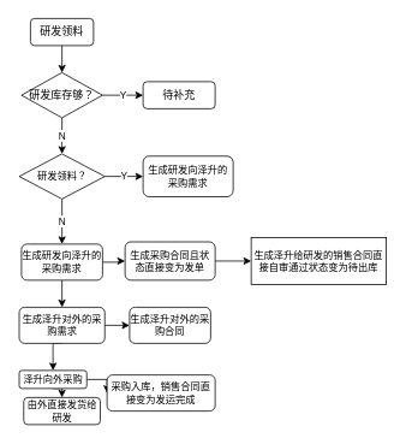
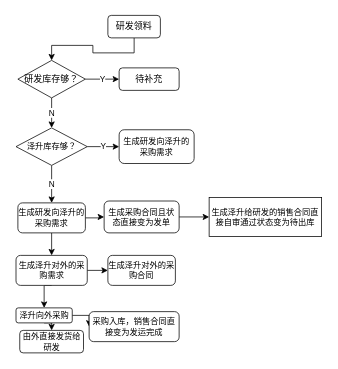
- <mxCell id="3" value="研发领料" style="rounded=1;whiteSpace=wrap;html=1;fontSize=12;glass=0;strokeWidth=1;shadow=0;" parent="1" vertex="1"><mxGeometry x="33" width="70" height="30" as="geometry" y="20" /></mxCell>
+ <mxCell id="3" value="研发领料" style="rounded=1;whiteSpace=wrap;html=1;fontSize=12;glass=0;strokeWidth=1;shadow=0;" parent="1" vertex="1"><mxGeometry x="143" y="20" width="70" height="30" as="geometry" /></mxCell>
- <mxCell id="10" value="研发领料？" style="rhombus;whiteSpace=wrap;html=1;fontFamily=Helvetica;fontSize=11;fontColor=default;" vertex="1" parent="1"><mxGeometry x="20.5" y="170" width="95" height="50" as="geometry" /></mxCell>
+ <mxCell id="10" value="泽升库存够？" style="rhombus;whiteSpace=wrap;html=1;fontFamily=Helvetica;fontSize=11;fontColor=default;" vertex="1" parent="1"><mxGeometry x="20.5" y="170" width="95" height="50" as="geometry" /></mxCell>
